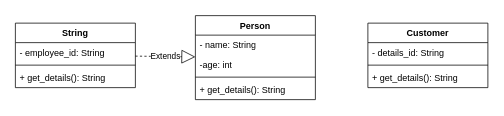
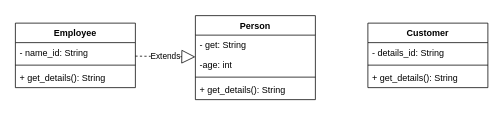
- <mxCell id="7" value="String" style="swimlane;fontStyle=1;align=center;verticalAlign=top;childLayout=stackLayout;horizontal=1;startSize=26;horizontalStack=0;resizeParent=1;resizeParentMax=0;resizeLast=0;collapsible=1;marginBottom=0;whiteSpace=wrap;html=1;" vertex="1" parent="1"><mxGeometry x="20" y="30" width="160" height="86" as="geometry" /></mxCell>
+ <mxCell id="7" value="Employee" style="swimlane;fontStyle=1;align=center;verticalAlign=top;childLayout=stackLayout;horizontal=1;startSize=26;horizontalStack=0;resizeParent=1;resizeParentMax=0;resizeLast=0;collapsible=1;marginBottom=0;whiteSpace=wrap;html=1;" vertex="1" parent="1"><mxGeometry x="20" y="30" width="160" height="86" as="geometry" /></mxCell>
- <mxCell id="3" value="- name: String" style="text;strokeColor=none;fillColor=none;align=left;verticalAlign=top;spacingLeft=4;spacingRight=4;overflow=hidden;rotatable=0;points=[[0,0.5],[1,0.5]];portConstraint=eastwest;whiteSpace=wrap;html=1;" vertex="1" parent="2"><mxGeometry y="26" width="160" height="26" as="geometry" /></mxCell>
+ <mxCell id="3" value="- get: String" style="text;strokeColor=none;fillColor=none;align=left;verticalAlign=top;spacingLeft=4;spacingRight=4;overflow=hidden;rotatable=0;points=[[0,0.5],[1,0.5]];portConstraint=eastwest;whiteSpace=wrap;html=1;" vertex="1" parent="2"><mxGeometry y="26" width="160" height="26" as="geometry" /></mxCell>
- <mxCell id="8" value="- employee_id: String" style="text;strokeColor=none;fillColor=none;align=left;verticalAlign=top;spacingLeft=4;spacingRight=4;overflow=hidden;rotatable=0;points=[[0,0.5],[1,0.5]];portConstraint=eastwest;whiteSpace=wrap;html=1;" vertex="1" parent="7"><mxGeometry y="26" width="160" height="26" as="geometry" /></mxCell>
+ <mxCell id="8" value="- name_id: String" style="text;strokeColor=none;fillColor=none;align=left;verticalAlign=top;spacingLeft=4;spacingRight=4;overflow=hidden;rotatable=0;points=[[0,0.5],[1,0.5]];portConstraint=eastwest;whiteSpace=wrap;html=1;" vertex="1" parent="7"><mxGeometry y="26" width="160" height="26" as="geometry" /></mxCell>
